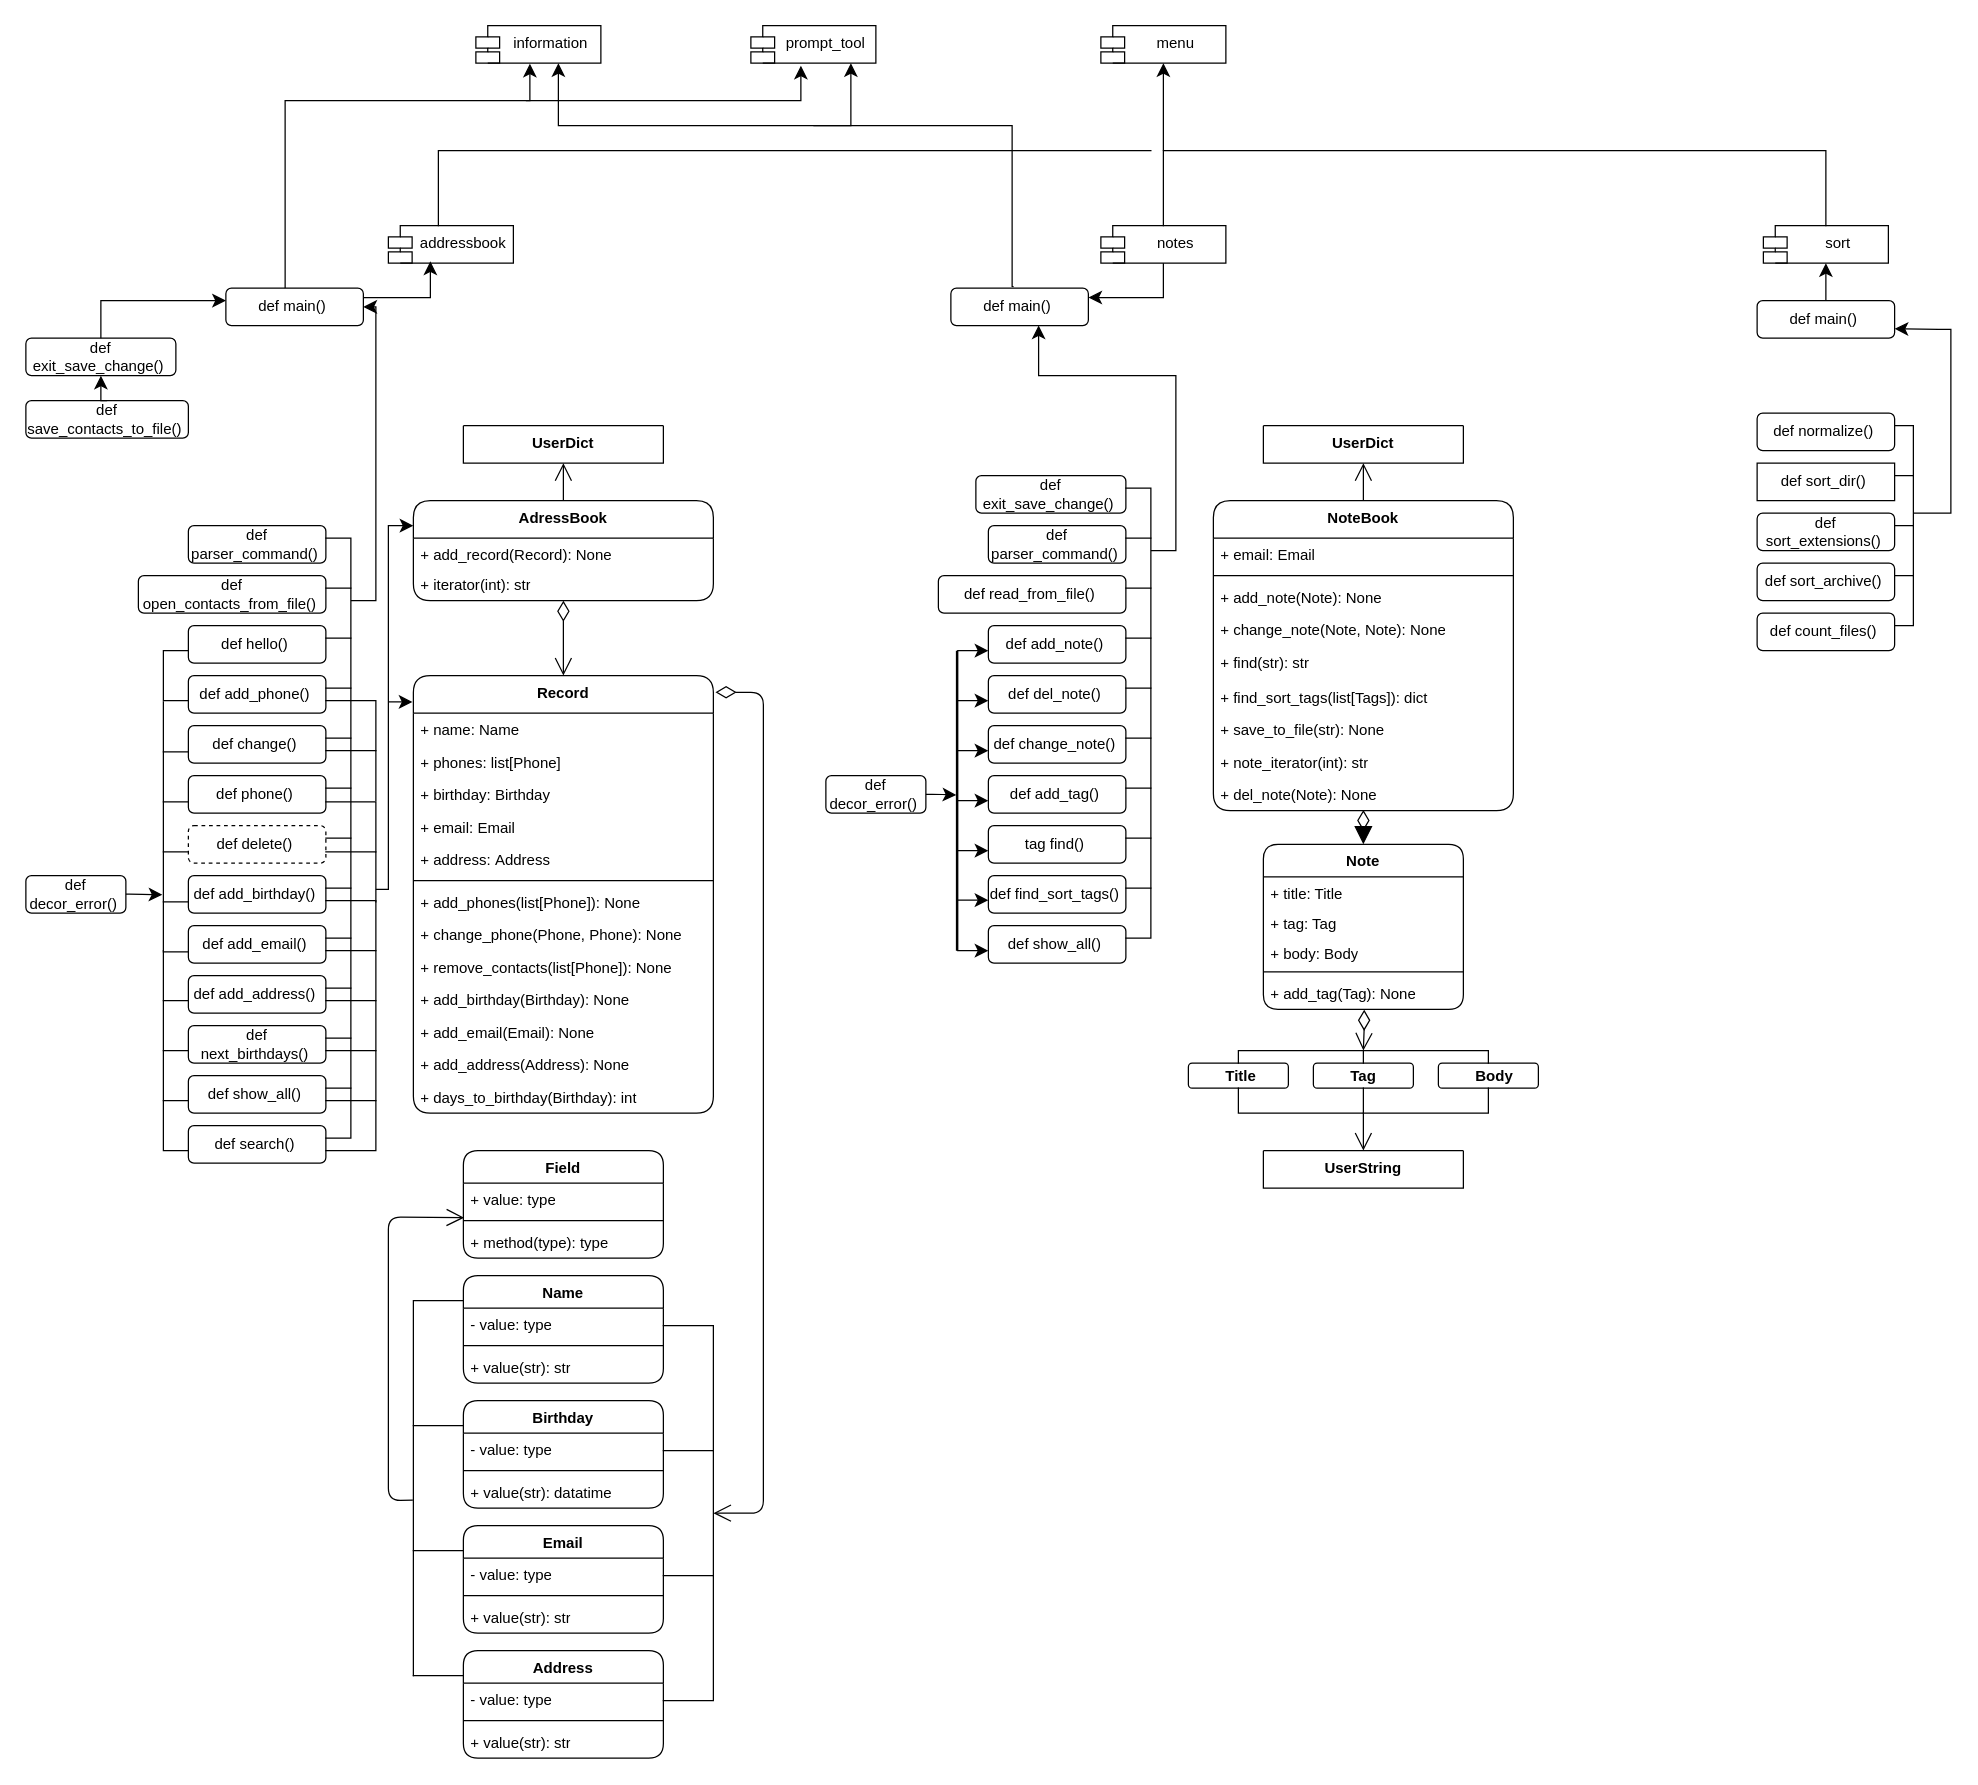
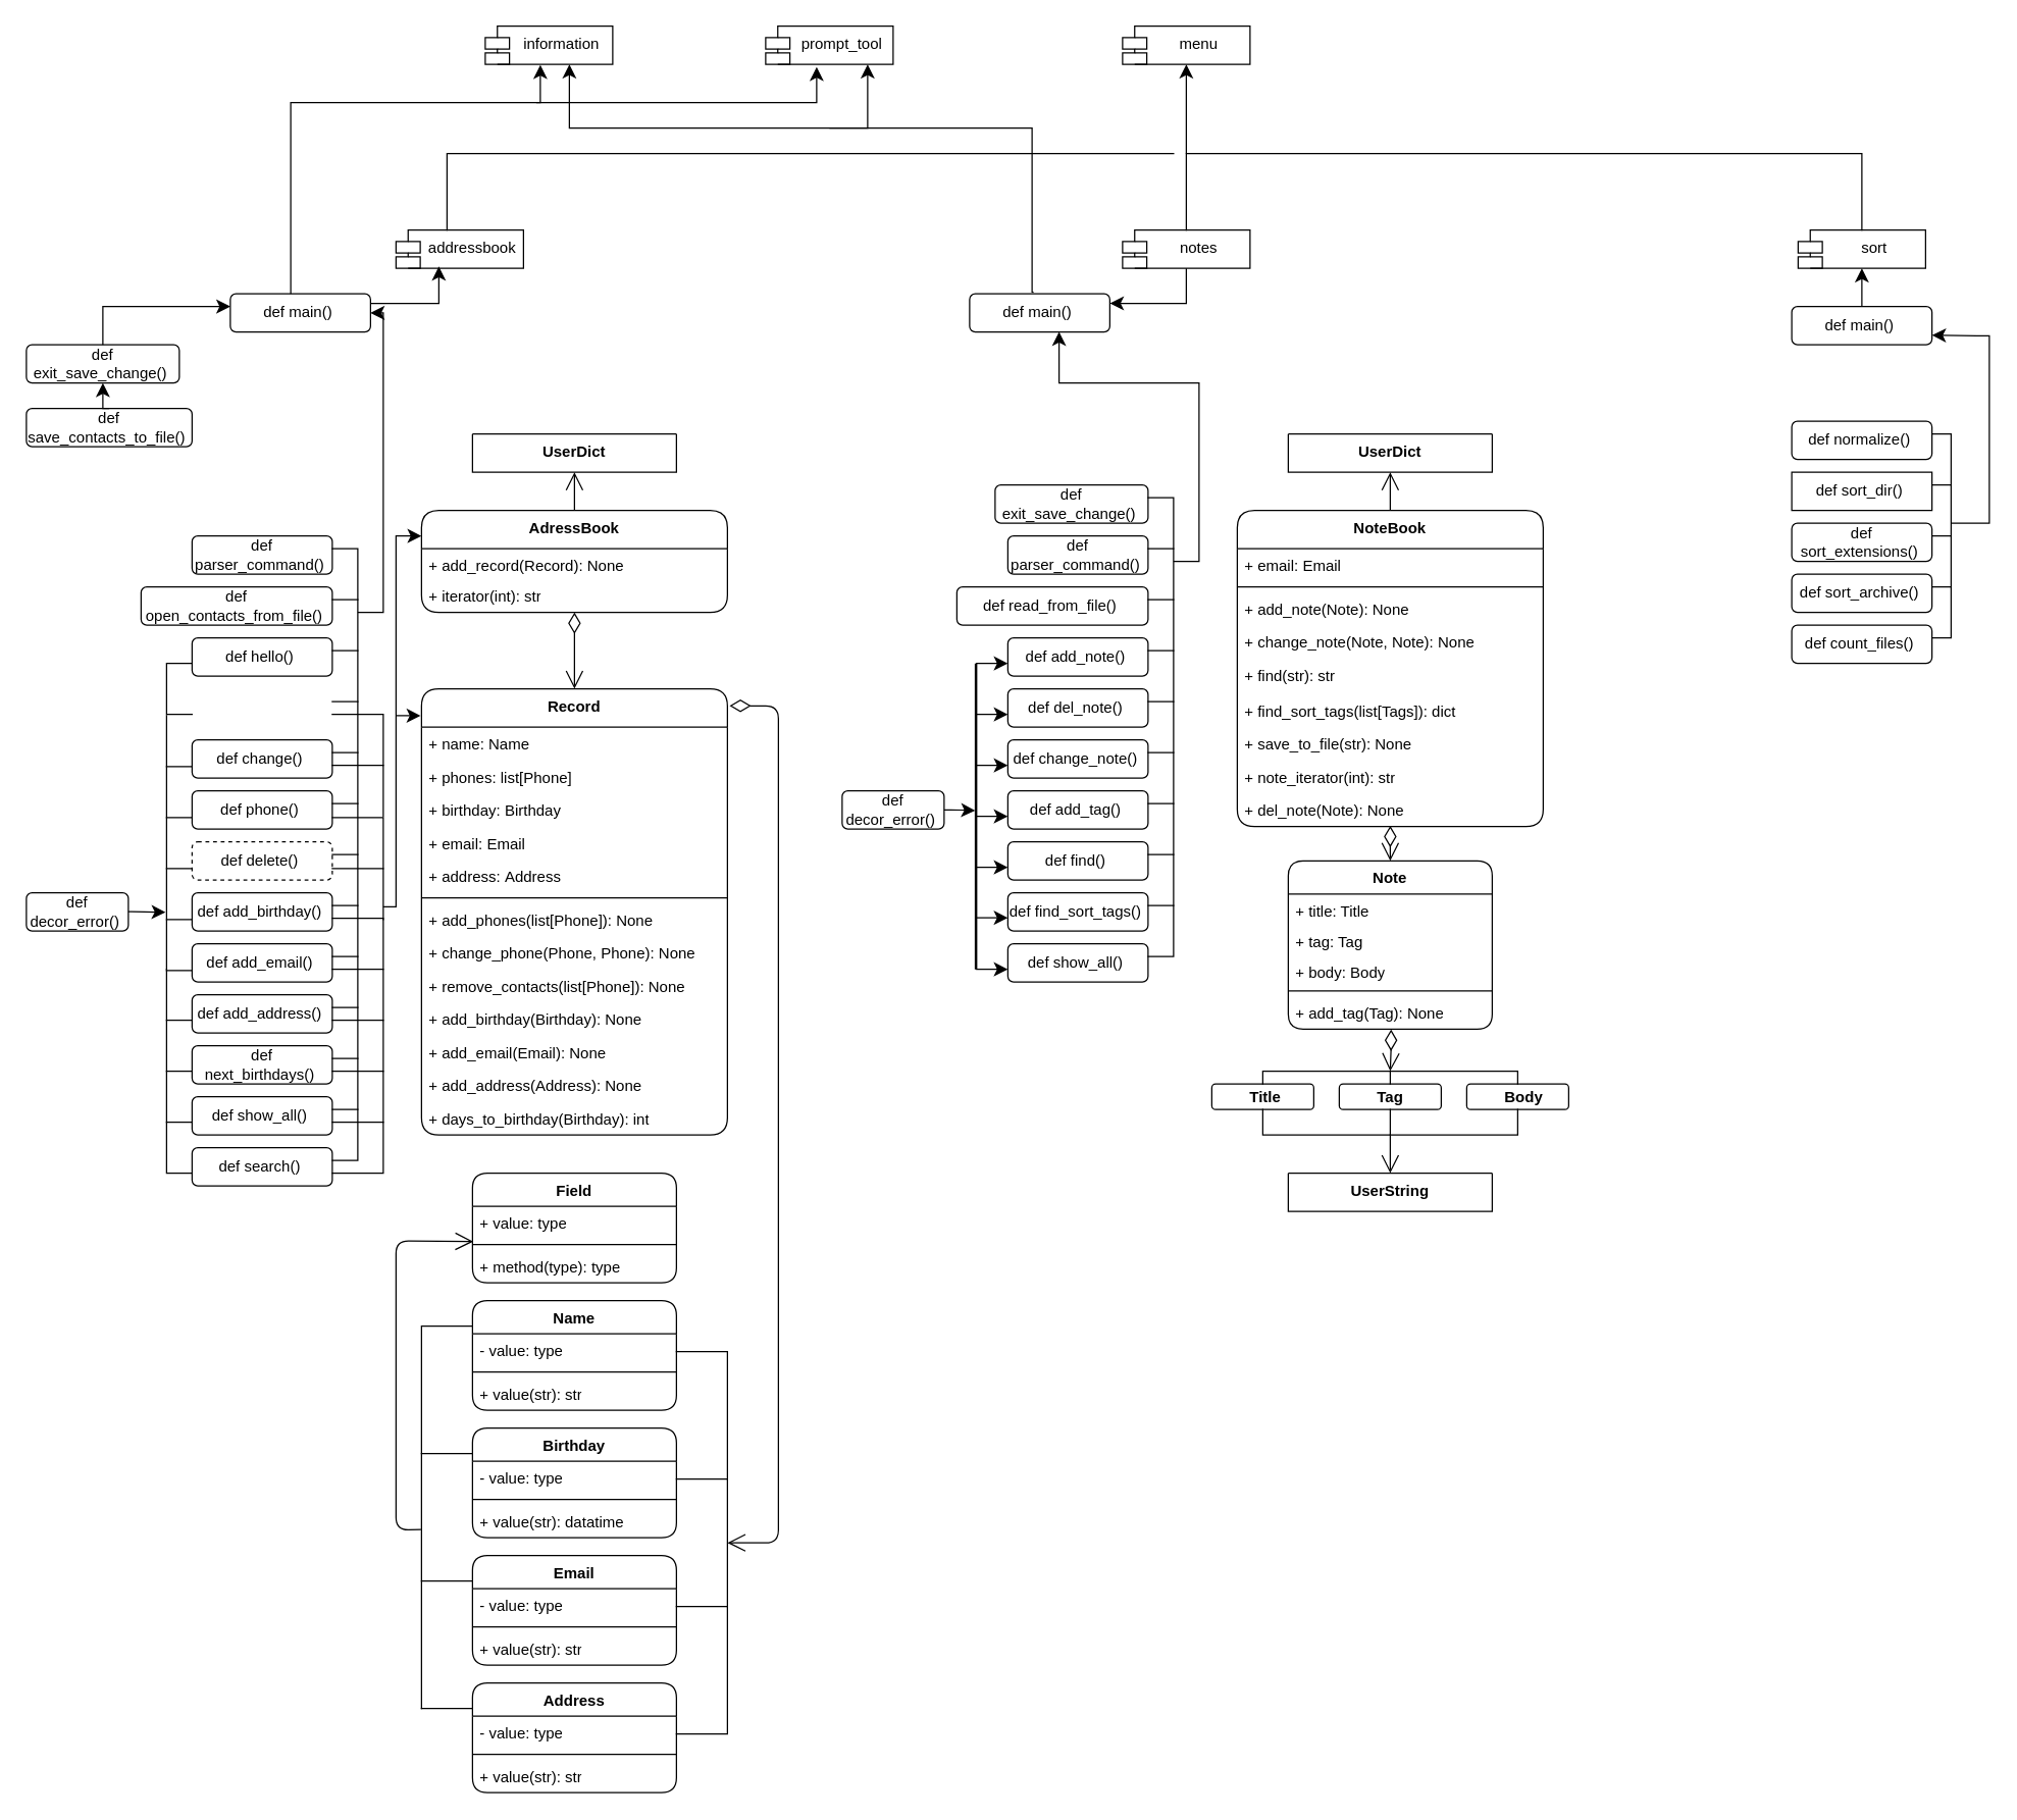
- <mxCell id="42" value="def add_phone()&amp;nbsp;" style="html=1;whiteSpace=wrap;rounded=1;" parent="1" vertex="1"><mxGeometry x="150" y="540" width="110" height="30" as="geometry" /></mxCell>
- <mxCell id="119" value="" style="endArrow=block;html=1;endSize=12;startArrow=diamondThin;startSize=14;startFill=0;edgeStyle=orthogonalEdgeStyle;align=left;verticalAlign=bottom;rounded=1;entryX=0.5;entryY=0;entryDx=0;entryDy=0;exitX=0.5;exitY=0.979;exitDx=0;exitDy=0;exitPerimeter=0;" edge="1" parent="1" source="82" target="84"><mxGeometry x="-1" y="3" relative="1" as="geometry"><mxPoint x="1090" y="650" as="sourcePoint" /><mxPoint x="1190" y="800" as="targetPoint" /></mxGeometry></mxCell>
+ <mxCell id="119" value="" style="endArrow=open;html=1;endSize=12;startArrow=diamondThin;startSize=14;startFill=0;edgeStyle=orthogonalEdgeStyle;align=left;verticalAlign=bottom;rounded=1;entryX=0.5;entryY=0;entryDx=0;entryDy=0;exitX=0.5;exitY=0.979;exitDx=0;exitDy=0;exitPerimeter=0;" edge="1" parent="1" source="82" target="84"><mxGeometry x="-1" y="3" relative="1" as="geometry"><mxPoint x="1090" y="650" as="sourcePoint" /><mxPoint x="1190" y="800" as="targetPoint" /></mxGeometry></mxCell>
- <mxCell id="94" value="tag find()&amp;nbsp;" style="html=1;whiteSpace=wrap;rounded=1;" vertex="1" parent="1"><mxGeometry x="790" y="660" width="110" height="30" as="geometry" /></mxCell>
+ <mxCell id="94" value="def find()&amp;nbsp;" style="html=1;whiteSpace=wrap;rounded=1;" vertex="1" parent="1"><mxGeometry x="790" y="660" width="110" height="30" as="geometry" /></mxCell>
